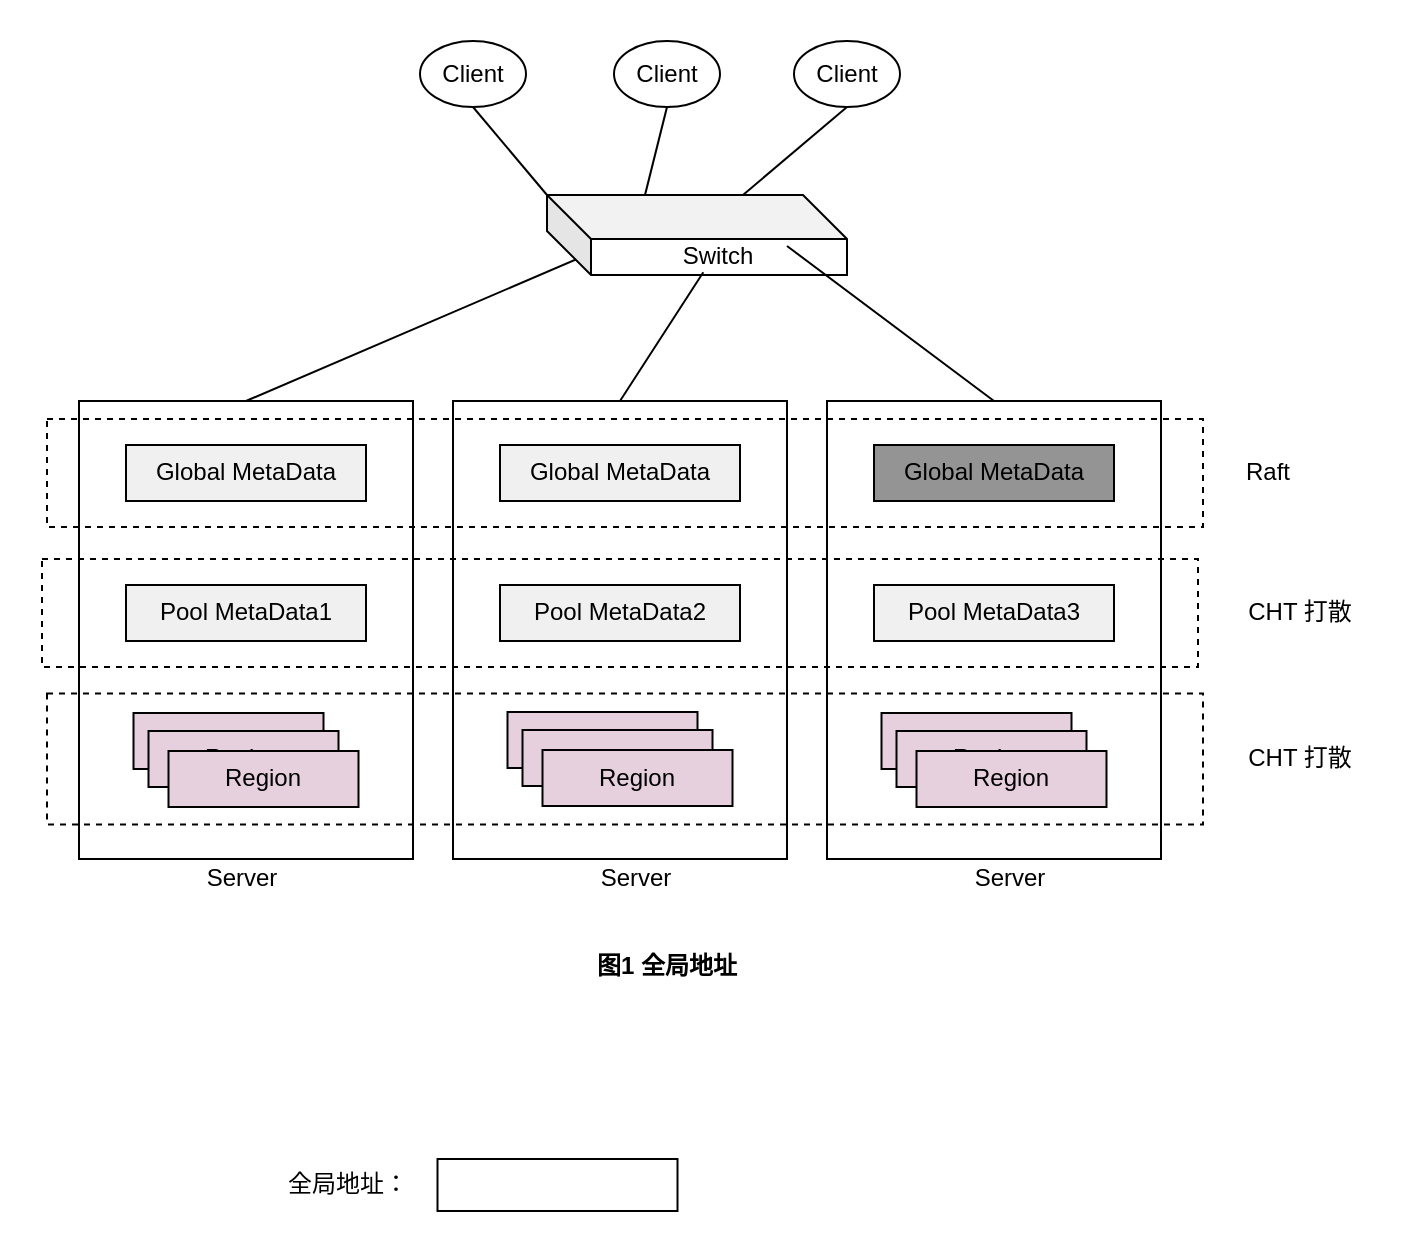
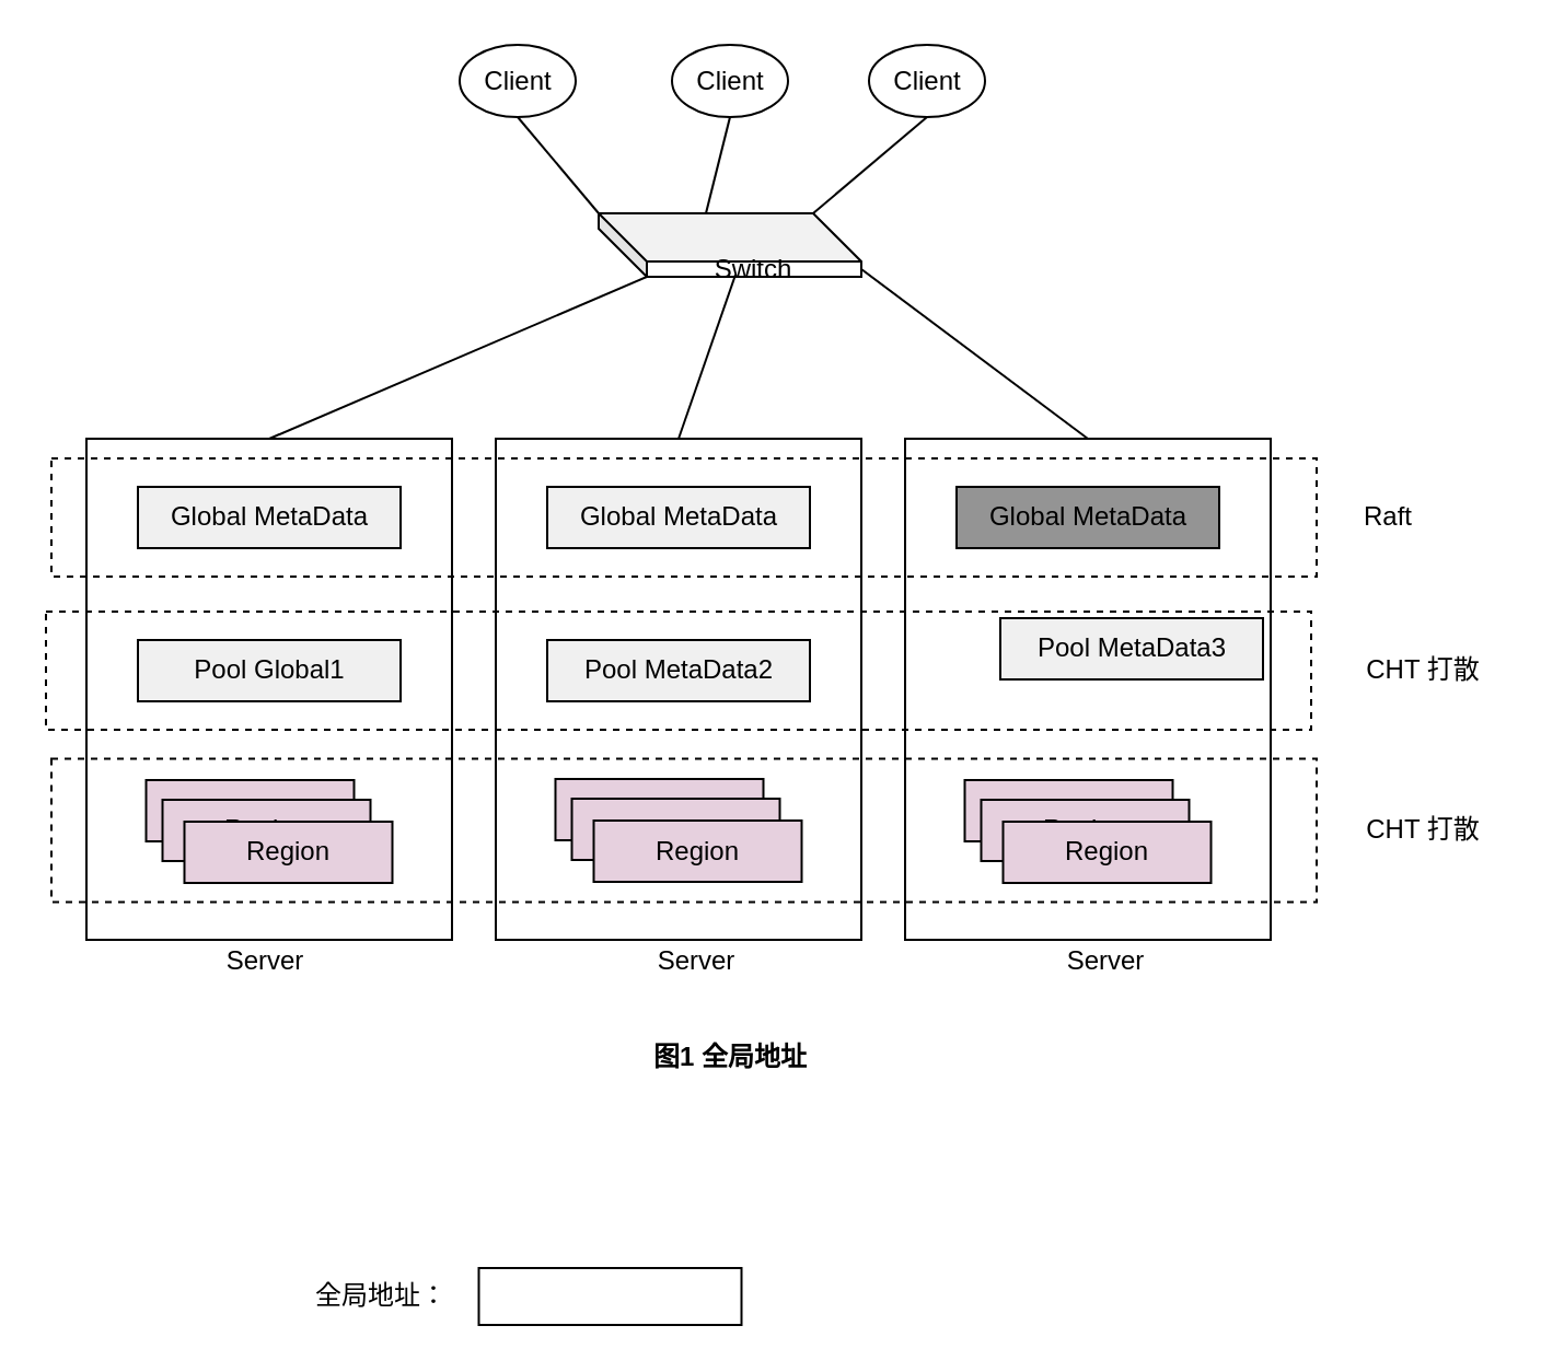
- <mxCell id="4" value="Switch" style="shape=cube;whiteSpace=wrap;html=1;boundedLbl=1;backgroundOutline=1;darkOpacity=0.05;darkOpacity2=0.1;size=22;" vertex="1" parent="1"><mxGeometry x="273" y="97" width="150" height="40" as="geometry" /></mxCell>
+ <mxCell id="4" value="Switch" style="shape=cube;whiteSpace=wrap;html=1;boundedLbl=1;backgroundOutline=1;darkOpacity=0.05;darkOpacity2=0.1;size=22;" vertex="1" parent="1"><mxGeometry x="273" y="97" width="120" height="29" as="geometry" /></mxCell>
- <mxCell id="20" value="Pool MetaData1" style="rounded=0;whiteSpace=wrap;html=1;align=center;labelBackgroundColor=none;glass=0;sketch=0;shadow=0;fillColor=#F0F0F0;" vertex="1" parent="1"><mxGeometry x="62.5" y="292" width="120" height="28" as="geometry" /></mxCell>
+ <mxCell id="20" value="Pool Global1" style="rounded=0;whiteSpace=wrap;html=1;align=center;labelBackgroundColor=none;glass=0;sketch=0;shadow=0;fillColor=#F0F0F0;" vertex="1" parent="1"><mxGeometry x="62.5" y="292" width="120" height="28" as="geometry" /></mxCell>
- <mxCell id="22" value="Pool MetaData3" style="rounded=0;whiteSpace=wrap;html=1;align=center;labelBackgroundColor=none;glass=0;sketch=0;shadow=0;fillColor=#F0F0F0;" vertex="1" parent="1"><mxGeometry x="436.5" y="292" width="120" height="28" as="geometry" /></mxCell>
+ <mxCell id="22" value="Pool MetaData3" style="rounded=0;whiteSpace=wrap;html=1;align=center;labelBackgroundColor=none;glass=0;sketch=0;shadow=0;fillColor=#F0F0F0;" vertex="1" parent="1"><mxGeometry x="456.5" y="282" width="120" height="28" as="geometry" /></mxCell>
